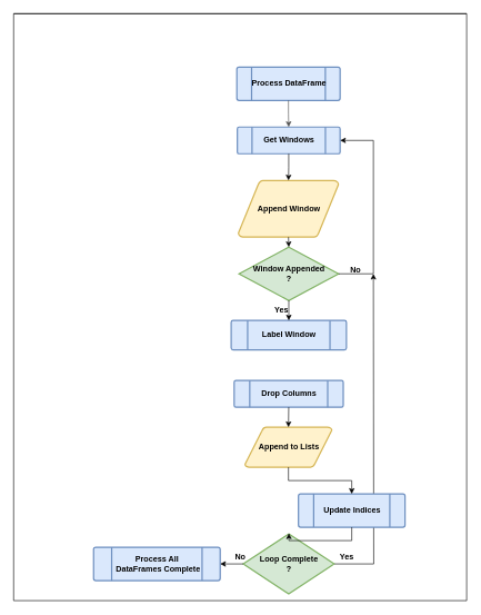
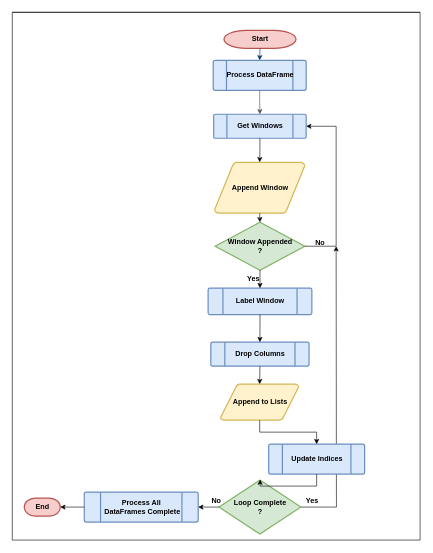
+ <mxCell id="3" value="&lt;b&gt;Start&lt;/b&gt;" style="shape=mxgraph.flowchart.terminator;strokeWidth=2;gradientDirection=north;fontStyle=0;html=1;fillColor=#f8cecc;strokeColor=#b85450;movable=0;resizable=0;rotatable=0;deletable=0;editable=0;locked=1;connectable=0;" parent="2" vertex="1"><mxGeometry x="353.01" y="30" width="120" height="30" as="geometry" /></mxCell>
+ <mxCell id="4" style="fontStyle=1;strokeColor=#003366;strokeWidth=1;html=1;entryX=0.5;entryY=0;entryDx=0;entryDy=0;entryPerimeter=0;fontColor=#4D4D4D;exitX=0.5;exitY=1;exitDx=0;exitDy=0;exitPerimeter=0;movable=0;resizable=0;rotatable=0;deletable=0;editable=0;locked=1;connectable=0;" parent="2" source="3" target="11" edge="1"><mxGeometry relative="1" as="geometry"><mxPoint x="225.765" y="100" as="targetPoint" /><Array as="points" /></mxGeometry></mxCell>
+ <mxCell id="28" style="edgeStyle=orthogonalEdgeStyle;rounded=0;orthogonalLoop=1;jettySize=auto;html=1;exitX=0.5;exitY=1;exitDx=0;exitDy=0;exitPerimeter=0;entryX=0.5;entryY=0;entryDx=0;entryDy=0;entryPerimeter=0;movable=0;resizable=0;rotatable=0;deletable=0;editable=0;locked=1;connectable=0;" edge="1" parent="2" source="15" target="22"><mxGeometry relative="1" as="geometry" /></mxCell>
+ <mxCell id="10" value="&lt;b&gt;End&lt;/b&gt;" style="shape=mxgraph.flowchart.terminator;strokeWidth=2;gradientDirection=north;fontStyle=0;html=1;fillColor=#f8cecc;strokeColor=#b85450;movable=0;resizable=0;rotatable=0;deletable=0;editable=0;locked=1;connectable=0;" parent="2" vertex="1"><mxGeometry x="20" y="810" width="60" height="30" as="geometry" /></mxCell>
+ <mxCell id="20" style="edgeStyle=orthogonalEdgeStyle;rounded=0;orthogonalLoop=1;jettySize=auto;html=1;exitX=0;exitY=0.5;exitDx=0;exitDy=0;exitPerimeter=0;entryX=1;entryY=0.5;entryDx=0;entryDy=0;entryPerimeter=0;movable=0;resizable=0;rotatable=0;deletable=0;editable=0;locked=1;connectable=0;" edge="1" parent="2" source="9" target="10"><mxGeometry relative="1" as="geometry" /></mxCell>
